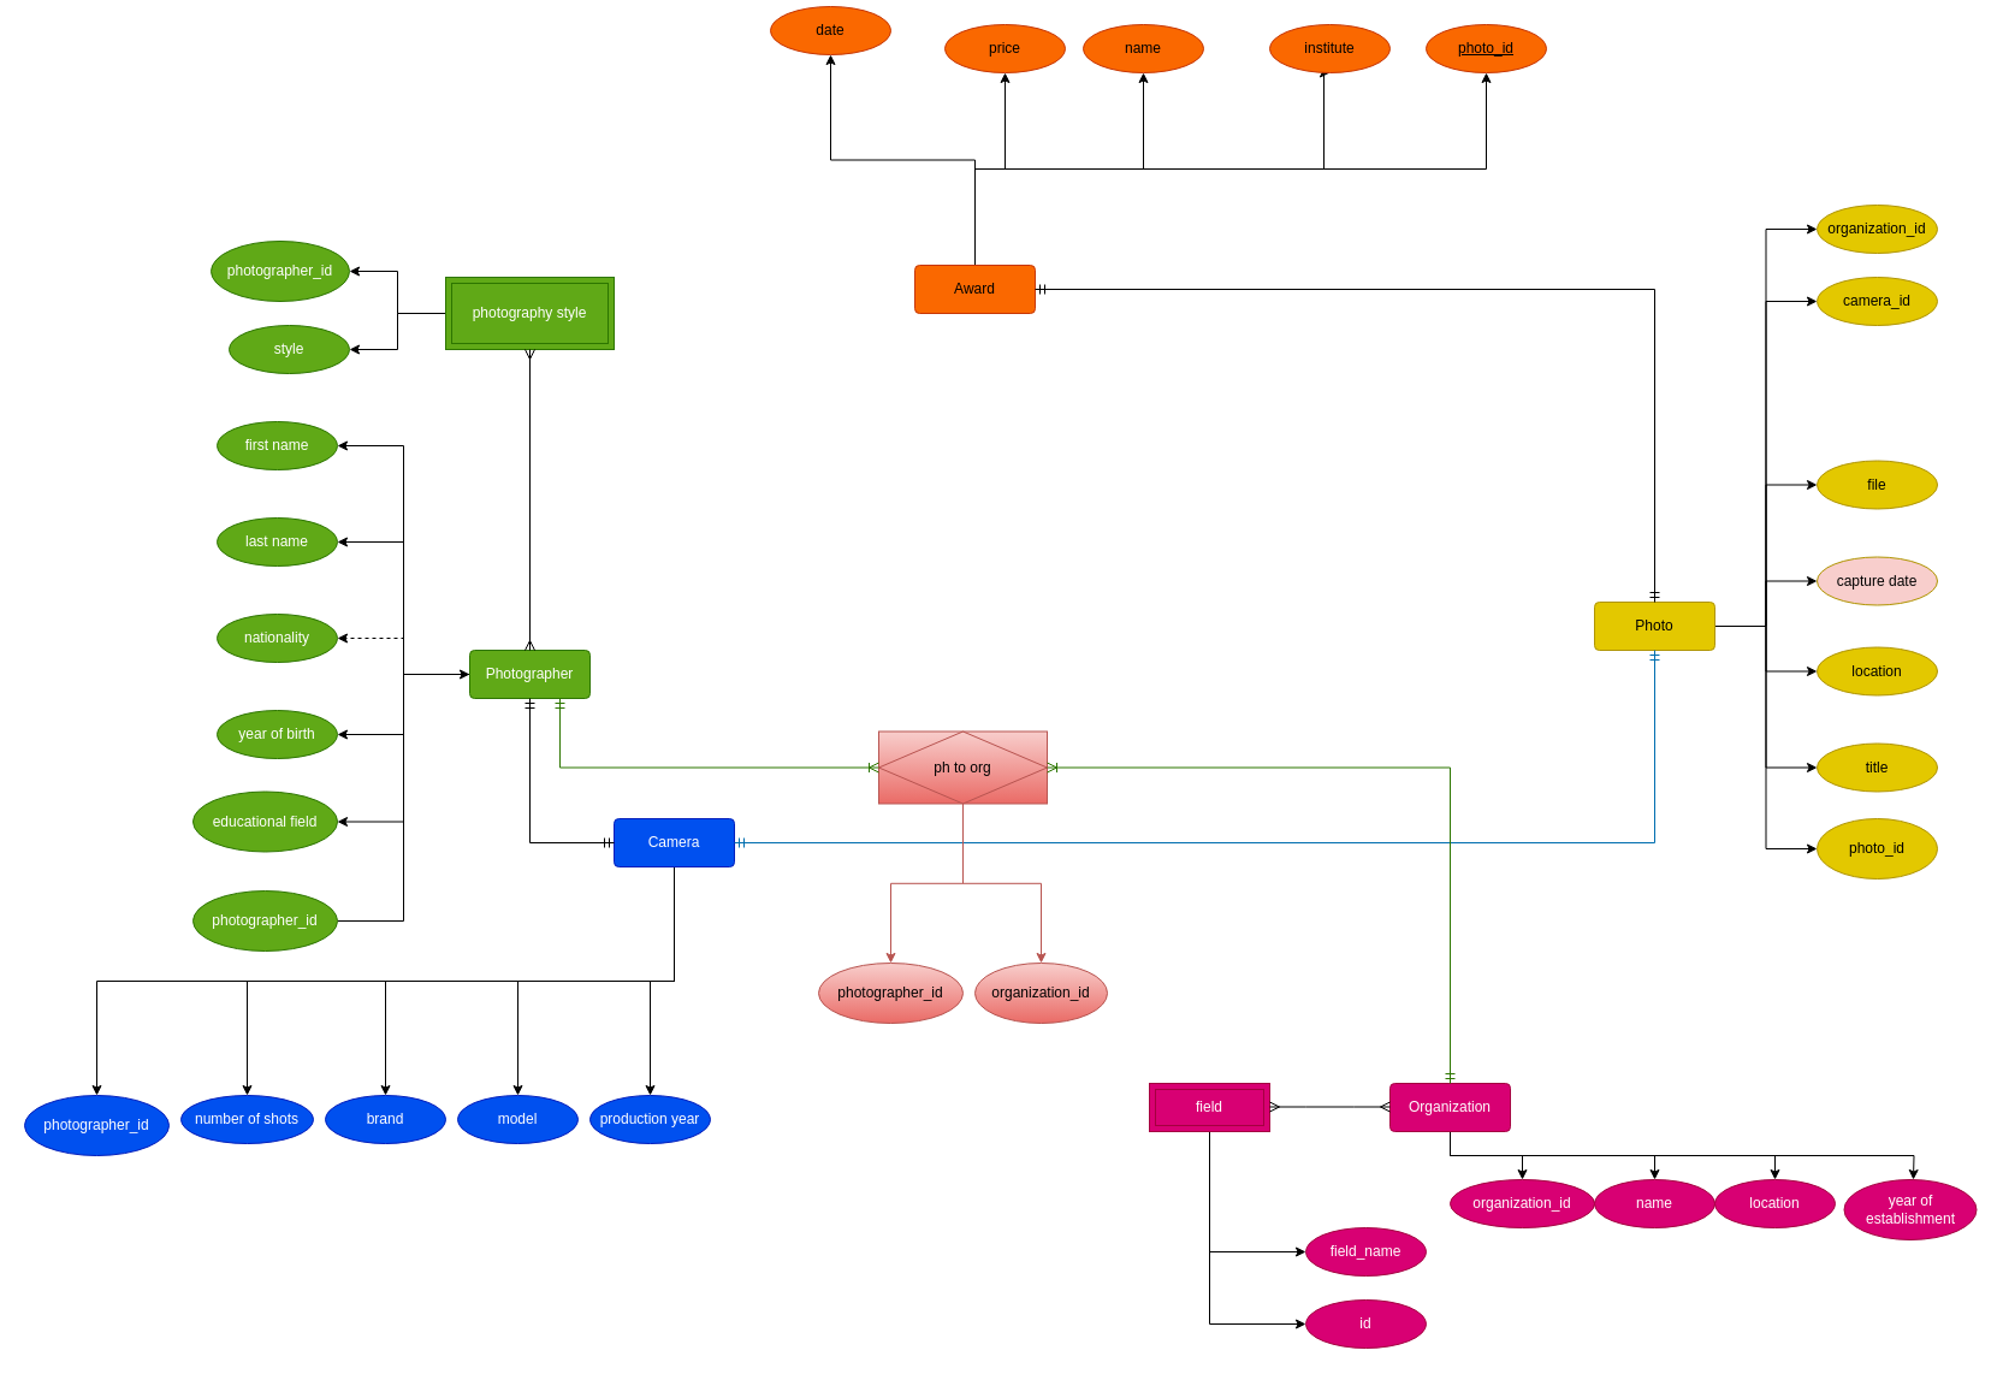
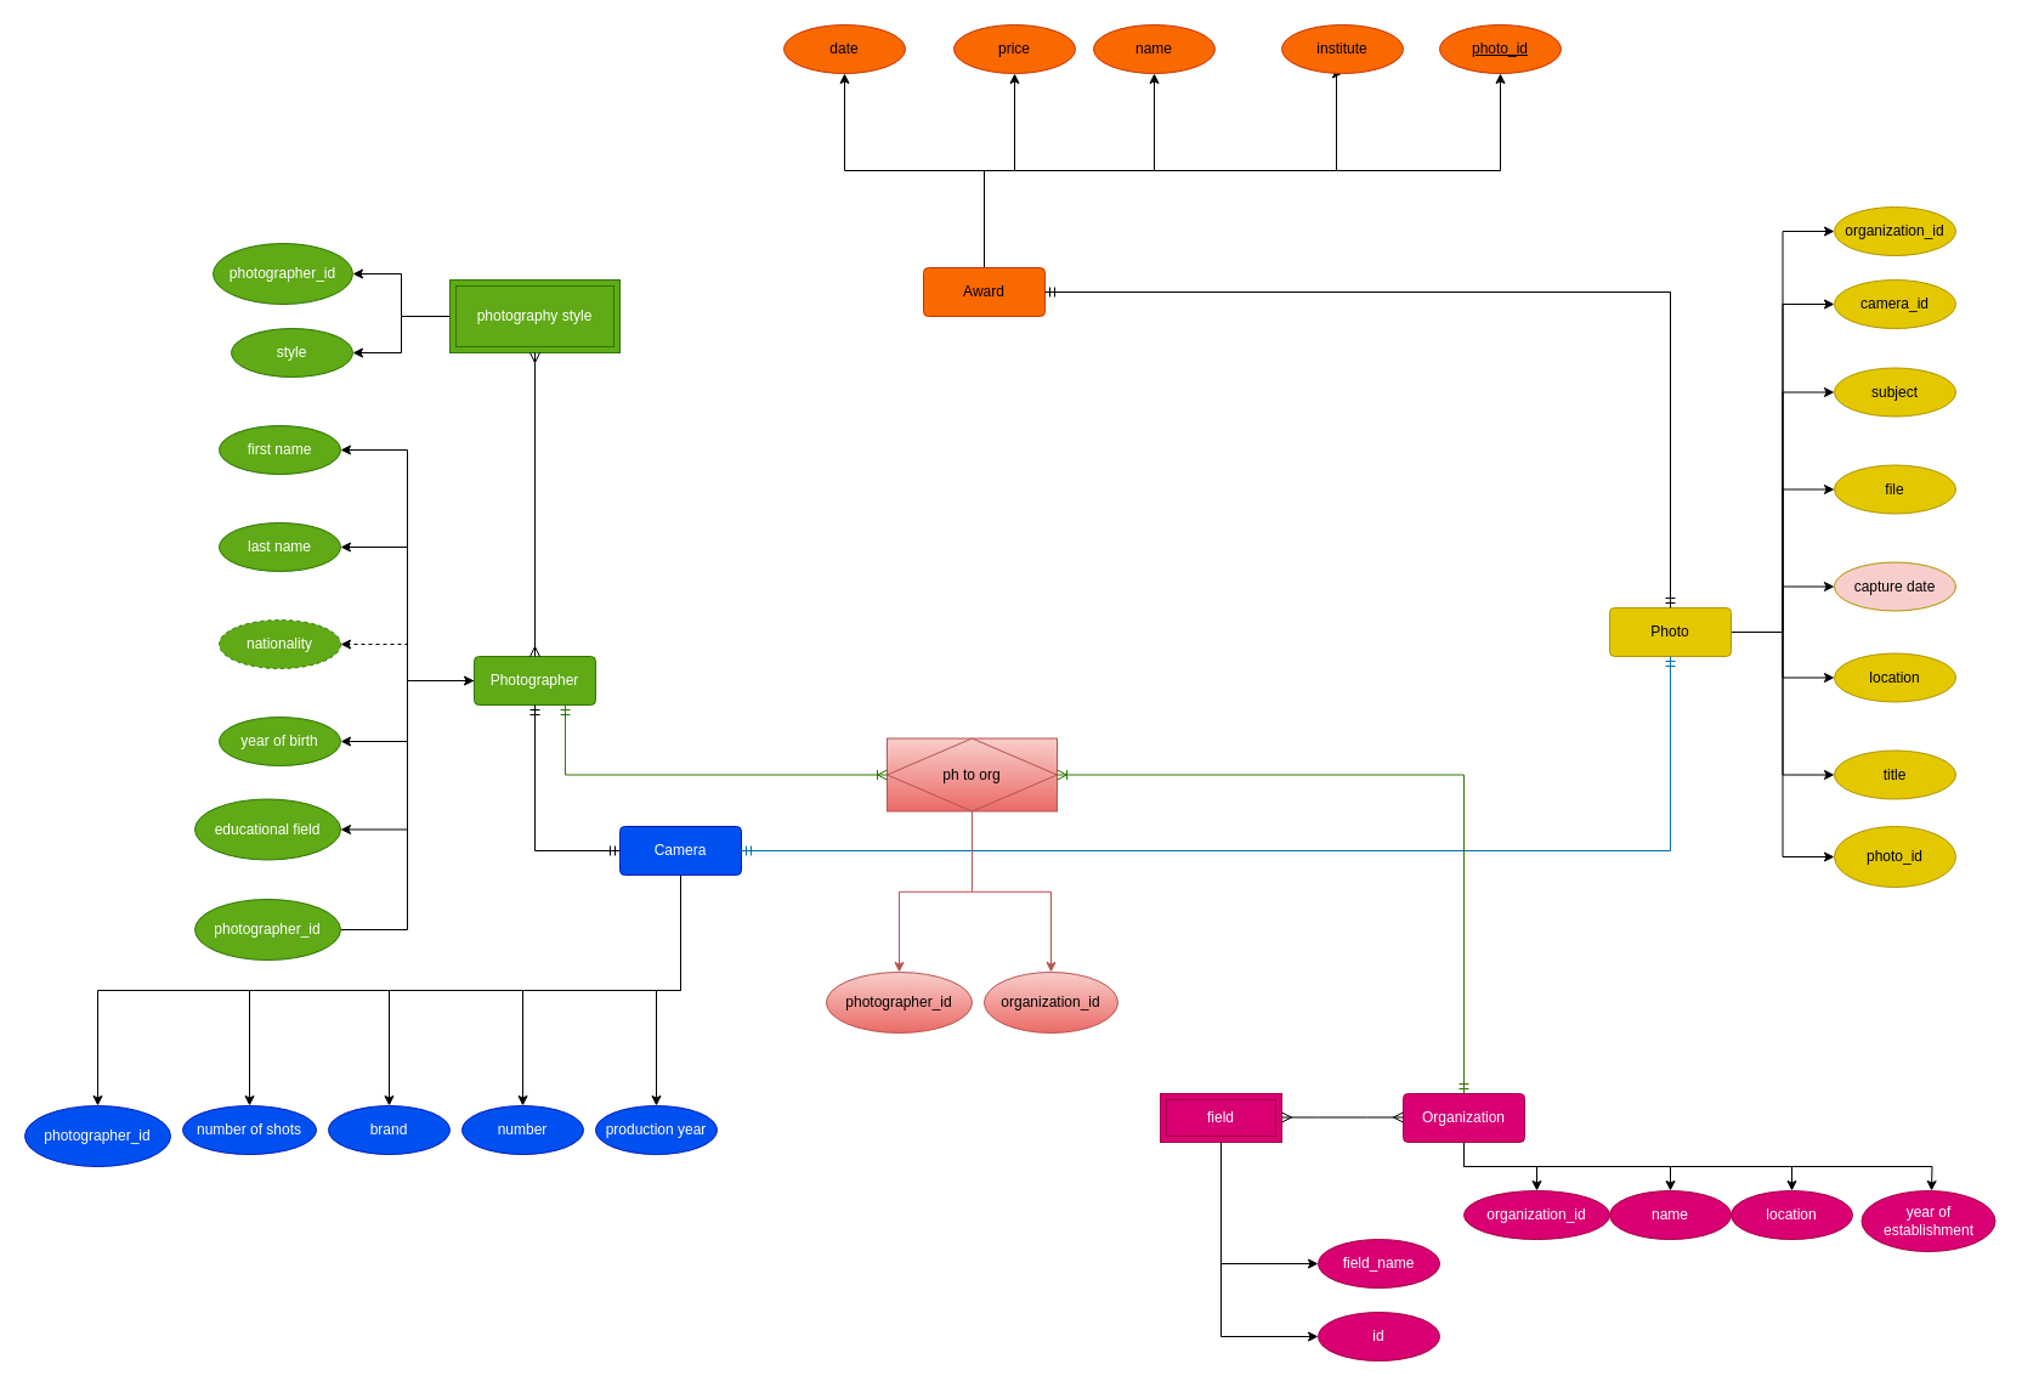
- <mxCell id="50" value="date" style="ellipse;whiteSpace=wrap;html=1;align=center;fillColor=#fa6800;fontColor=#000000;strokeColor=#C73500;" vertex="1" parent="1"><mxGeometry x="640" y="5" width="100" height="40" as="geometry" /></mxCell>
+ <mxCell id="50" value="date" style="ellipse;whiteSpace=wrap;html=1;align=center;fillColor=#fa6800;fontColor=#000000;strokeColor=#C73500;" vertex="1" parent="1"><mxGeometry x="645" y="20" width="100" height="40" as="geometry" /></mxCell>
+ <mxCell id="20" style="edgeStyle=orthogonalEdgeStyle;rounded=0;orthogonalLoop=1;jettySize=auto;html=1;exitX=1;exitY=0.5;exitDx=0;exitDy=0;entryX=0;entryY=0.5;entryDx=0;entryDy=0;" edge="1" parent="1" source="28" target="55"><mxGeometry relative="1" as="geometry" /></mxCell>
+ <mxCell id="55" value="subject" style="ellipse;whiteSpace=wrap;html=1;align=center;fillColor=#e3c800;fontColor=#000000;strokeColor=#B09500;" vertex="1" parent="1"><mxGeometry x="1510" y="302.5" width="100" height="40" as="geometry" /></mxCell>
- <mxCell id="38" value=" nationality" style="ellipse;whiteSpace=wrap;html=1;align=center;fillColor=#60a917;fontColor=#ffffff;strokeColor=#2D7600;" vertex="1" parent="1"><mxGeometry x="180" y="510" width="100" height="40" as="geometry" /></mxCell>
+ <mxCell id="38" value=" nationality" style="ellipse;whiteSpace=wrap;html=1;align=center;fillColor=#60a917;fontColor=#ffffff;strokeColor=#2D7600;dashed=1;" vertex="1" parent="1"><mxGeometry x="180" y="510" width="100" height="40" as="geometry" /></mxCell>
- <mxCell id="43" value="model" style="ellipse;whiteSpace=wrap;html=1;align=center;fillColor=#0050ef;fontColor=#ffffff;strokeColor=#001DBC;" vertex="1" parent="1"><mxGeometry x="380" y="910" width="100" height="40" as="geometry" /></mxCell>
+ <mxCell id="43" value="number" style="ellipse;whiteSpace=wrap;html=1;align=center;fillColor=#0050ef;fontColor=#ffffff;strokeColor=#001DBC;" vertex="1" parent="1"><mxGeometry x="380" y="910" width="100" height="40" as="geometry" /></mxCell>
